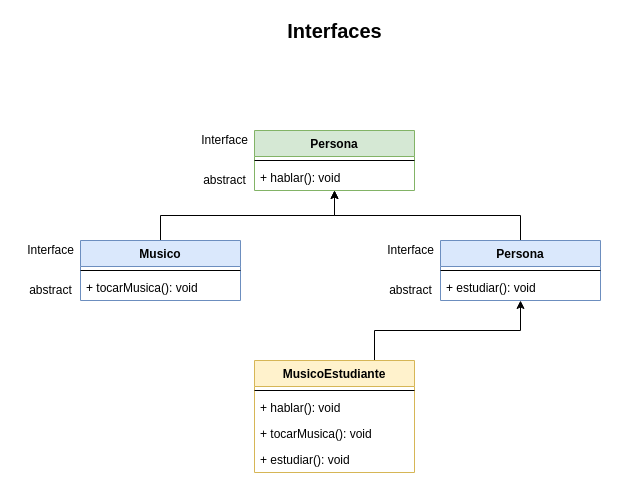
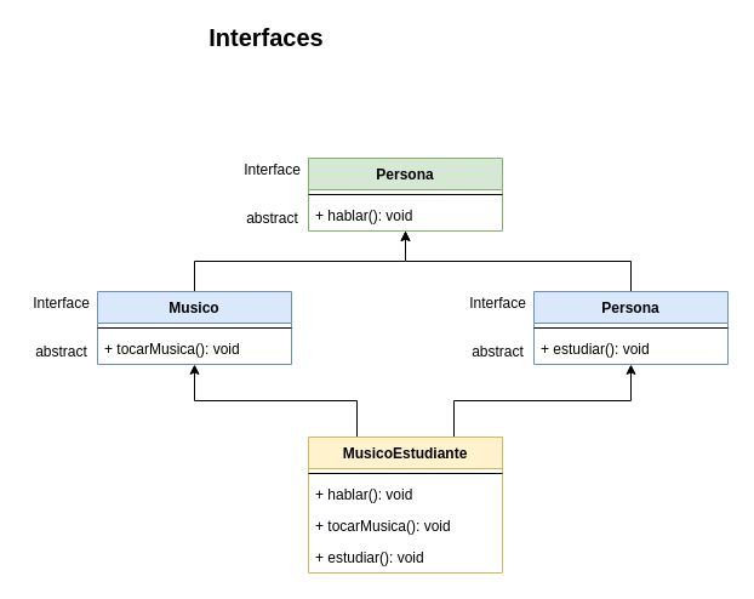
- <mxCell id="20" value="&lt;font style=&quot;font-size: 20px&quot;&gt;&lt;b&gt;Interfaces&lt;/b&gt;&lt;/font&gt;" style="text;html=1;align=center;verticalAlign=middle;resizable=0;points=[];autosize=1;" vertex="1" parent="1"><mxGeometry x="279" y="20" width="110" height="20" as="geometry" /></mxCell>
+ <mxCell id="20" value="&lt;font style=&quot;font-size: 20px&quot;&gt;&lt;b&gt;Interfaces&lt;/b&gt;&lt;/font&gt;" style="text;html=1;align=center;verticalAlign=middle;resizable=0;points=[];autosize=1;" vertex="1" parent="1"><mxGeometry x="164" y="20" width="110" height="20" as="geometry" /></mxCell>
+ <mxCell id="13" style="edgeStyle=orthogonalEdgeStyle;rounded=0;orthogonalLoop=1;jettySize=auto;html=1;exitX=0.25;exitY=0;exitDx=0;exitDy=0;" edge="1" parent="1" source="15" target="6"><mxGeometry relative="1" as="geometry" /></mxCell>
